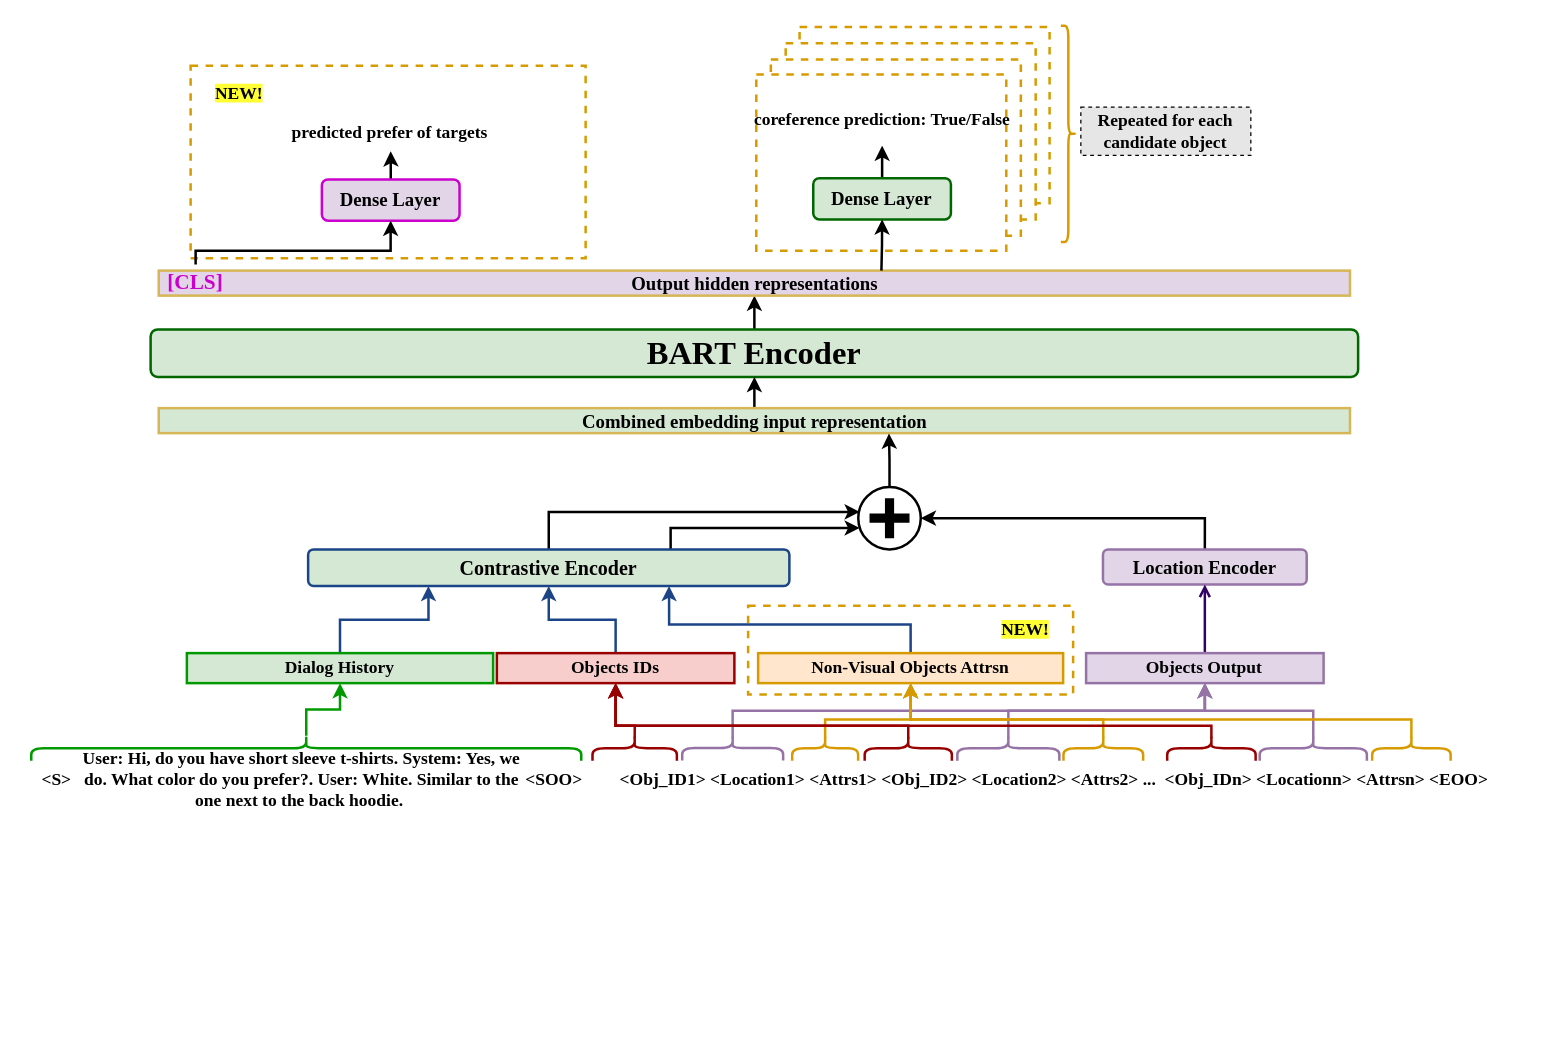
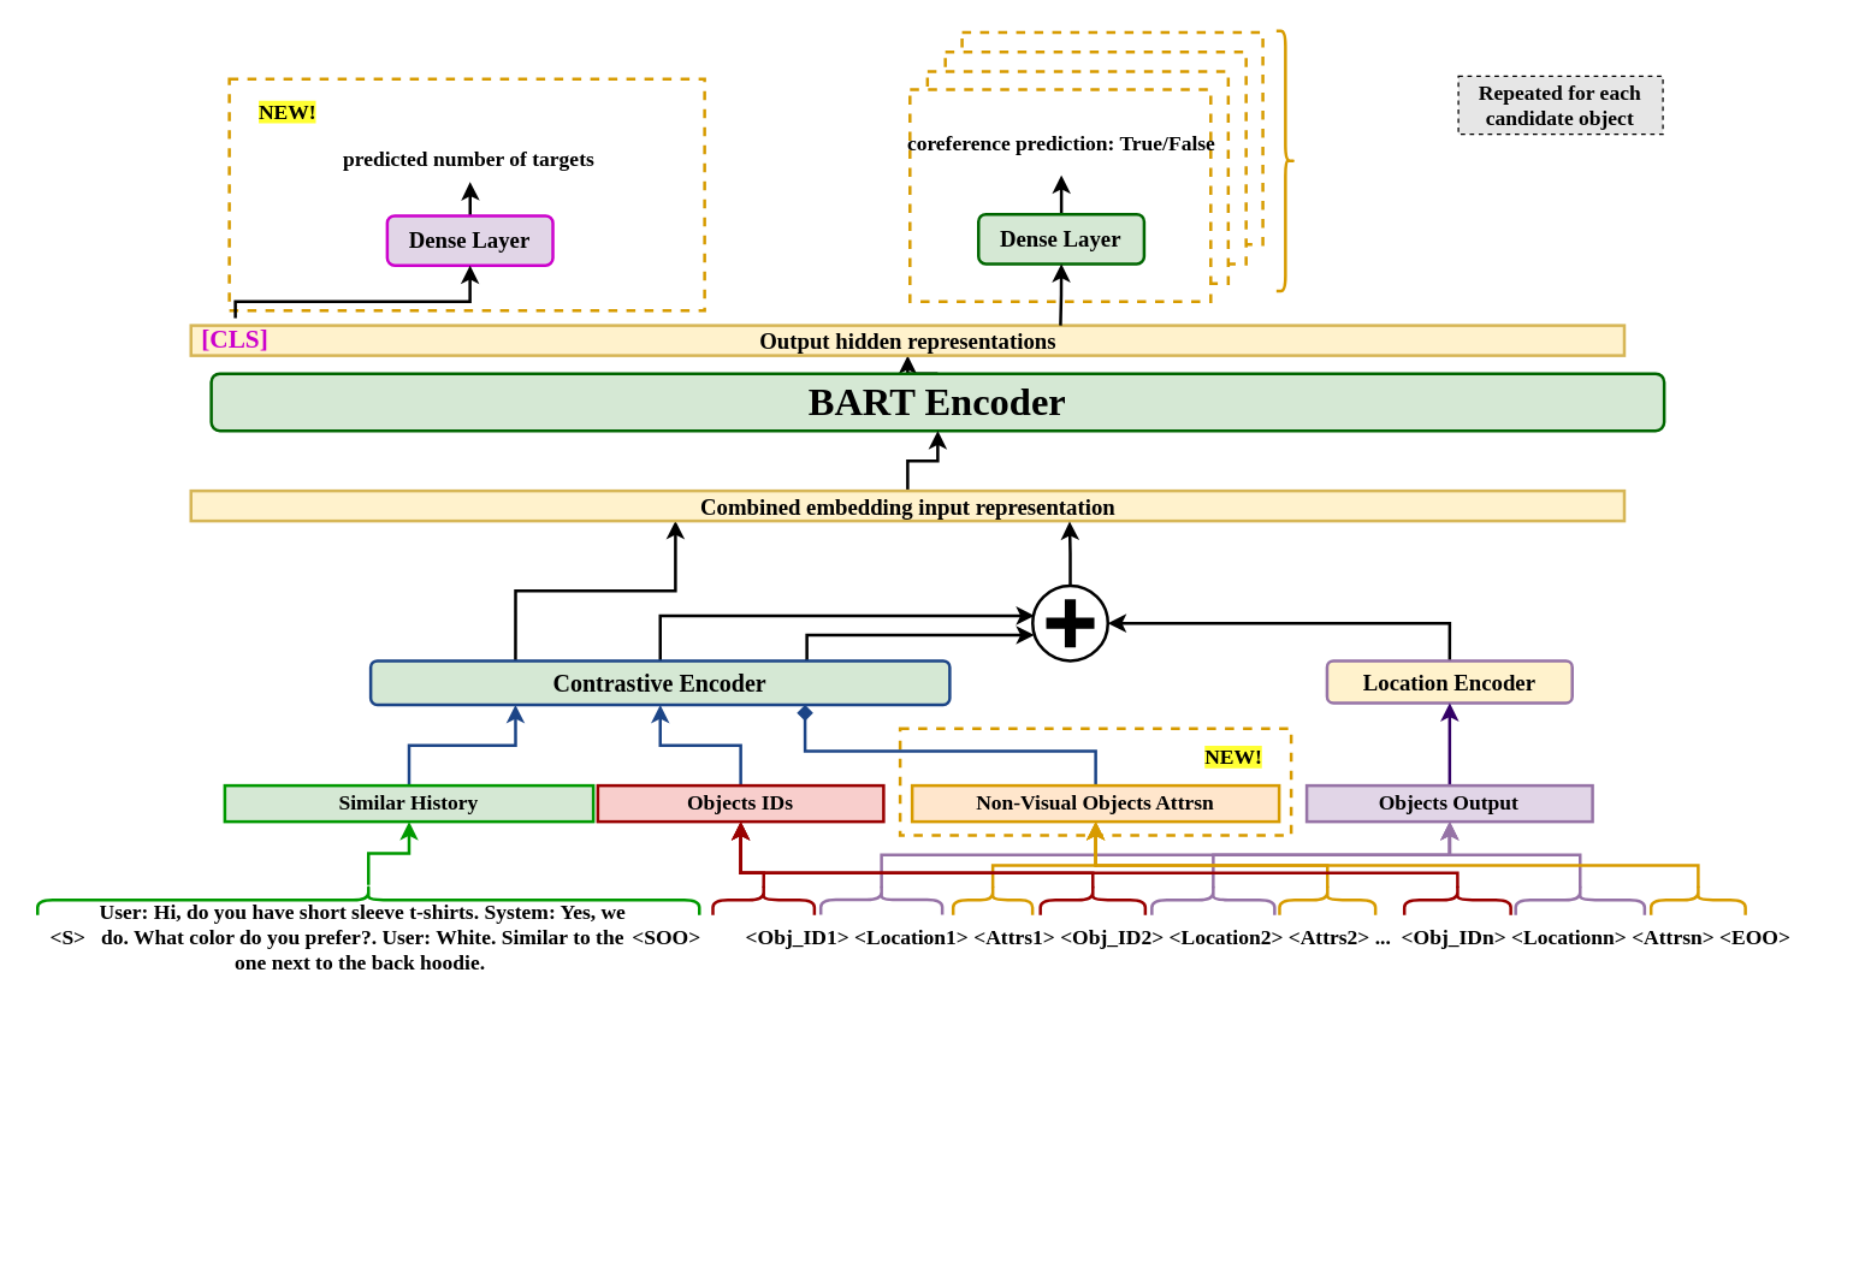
- <mxCell id="29" value="&lt;h6&gt;&lt;font color=&quot;#000000&quot; data-font-src=&quot;https://fonts.googleapis.com/css?family=Montserrat&quot; face=&quot;Montserrat&quot; style=&quot;font-size: 14px;&quot;&gt;Repeated for each candidate object&lt;/font&gt;&lt;/h6&gt;" style="text;html=1;strokeColor=default;fillColor=#E6E6E6;align=center;verticalAlign=middle;whiteSpace=wrap;rounded=0;fontFamily=Montserrat;fontSource=https%3A%2F%2Ffonts.googleapis.com%2Fcss%3Ffamily%3DMontserrat;fontSize=17;fontColor=#CC00CC;dashed=1;" parent="1" vertex="1"><mxGeometry x="864.17" y="85.25" width="136" height="38.5" as="geometry" /></mxCell>
+ <mxCell id="29" value="&lt;h6&gt;&lt;font color=&quot;#000000&quot; data-font-src=&quot;https://fonts.googleapis.com/css?family=Montserrat&quot; face=&quot;Montserrat&quot; style=&quot;font-size: 14px;&quot;&gt;Repeated for each candidate object&lt;/font&gt;&lt;/h6&gt;" style="text;html=1;strokeColor=default;fillColor=#E6E6E6;align=center;verticalAlign=middle;whiteSpace=wrap;rounded=0;fontFamily=Montserrat;fontSource=https%3A%2F%2Ffonts.googleapis.com%2Fcss%3Ffamily%3DMontserrat;fontSize=17;fontColor=#CC00CC;dashed=1;" parent="1" vertex="1"><mxGeometry x="969.17" y="50.25" width="136" height="38.5" as="geometry" /></mxCell>
- <mxCell id="30" value="&lt;font size=&quot;1&quot; face=&quot;Montserrat&quot;&gt;&lt;b style=&quot;font-size: 14px;&quot;&gt;predicted prefer of targets&lt;/b&gt;&lt;/font&gt;" style="text;html=1;strokeColor=none;fillColor=none;align=center;verticalAlign=middle;whiteSpace=wrap;rounded=0;" parent="1" vertex="1"><mxGeometry x="198.39" y="90.5" width="227.34" height="30" as="geometry" /></mxCell>
+ <mxCell id="30" value="&lt;font size=&quot;1&quot; face=&quot;Montserrat&quot;&gt;&lt;b style=&quot;font-size: 14px;&quot;&gt;predicted number of targets&lt;/b&gt;&lt;/font&gt;" style="text;html=1;strokeColor=none;fillColor=none;align=center;verticalAlign=middle;whiteSpace=wrap;rounded=0;" parent="1" vertex="1"><mxGeometry x="198.39" y="90.5" width="227.34" height="30" as="geometry" /></mxCell>
- <mxCell id="20" value="&lt;b&gt;Output hidden representations&lt;/b&gt;" style="rounded=0;whiteSpace=wrap;html=1;fontFamily=Montserrat;fontSource=https%3A%2F%2Ffonts.googleapis.com%2Fcss%3Ffamily%3DMontserrat;fontSize=15;strokeColor=#d6b656;strokeWidth=2;fillColor=#e1d5e7;" parent="1" vertex="1"><mxGeometry x="126.5" y="216" width="953" height="20" as="geometry" /></mxCell>
+ <mxCell id="20" value="&lt;b&gt;Output hidden representations&lt;/b&gt;" style="rounded=0;whiteSpace=wrap;html=1;fontFamily=Montserrat;fontSource=https%3A%2F%2Ffonts.googleapis.com%2Fcss%3Ffamily%3DMontserrat;fontSize=15;strokeColor=#d6b656;strokeWidth=2;fillColor=#fff2cc;" parent="1" vertex="1"><mxGeometry x="126.5" y="216" width="953" height="20" as="geometry" /></mxCell>
- <mxCell id="10" value="&lt;font size=&quot;1&quot; face=&quot;Montserrat&quot;&gt;&lt;b style=&quot;font-size: 26px;&quot;&gt;BART Encoder&lt;br&gt;&lt;/b&gt;&lt;/font&gt;" style="rounded=1;whiteSpace=wrap;html=1;fontSize=14;strokeColor=#006600;strokeWidth=2;fillColor=#d5e8d4;" parent="1" vertex="1"><mxGeometry x="120" y="263" width="966" height="38" as="geometry" /></mxCell>
+ <mxCell id="10" value="&lt;font size=&quot;1&quot; face=&quot;Montserrat&quot;&gt;&lt;b style=&quot;font-size: 26px;&quot;&gt;BART Encoder&lt;br&gt;&lt;/b&gt;&lt;/font&gt;" style="rounded=1;whiteSpace=wrap;html=1;fontSize=14;strokeColor=#006600;strokeWidth=2;fillColor=#d5e8d4;" parent="1" vertex="1"><mxGeometry x="140" y="248" width="966" height="38" as="geometry" /></mxCell>
- <mxCell id="66" value="&lt;b&gt;Combined embedding input representation&lt;/b&gt;" style="rounded=0;whiteSpace=wrap;html=1;fontFamily=Montserrat;fontSource=https%3A%2F%2Ffonts.googleapis.com%2Fcss%3Ffamily%3DMontserrat;fontSize=15;strokeColor=#d6b656;strokeWidth=2;fillColor=#d5e8d4;" parent="1" vertex="1"><mxGeometry x="126.5" y="326" width="953" height="20" as="geometry" /></mxCell>
+ <mxCell id="66" value="&lt;b&gt;Combined embedding input representation&lt;/b&gt;" style="rounded=0;whiteSpace=wrap;html=1;fontFamily=Montserrat;fontSource=https%3A%2F%2Ffonts.googleapis.com%2Fcss%3Ffamily%3DMontserrat;fontSize=15;strokeColor=#d6b656;strokeWidth=2;fillColor=#fff2cc;" parent="1" vertex="1"><mxGeometry x="126.5" y="326" width="953" height="20" as="geometry" /></mxCell>
+ <mxCell id="15" style="edgeStyle=orthogonalEdgeStyle;rounded=0;orthogonalLoop=1;jettySize=auto;html=1;exitX=0.25;exitY=0;exitDx=0;exitDy=0;entryX=0.338;entryY=0.991;entryDx=0;entryDy=0;entryPerimeter=0;strokeColor=#000000;strokeWidth=2;" parent="1" source="16" target="66" edge="1"><mxGeometry relative="1" as="geometry" /></mxCell>
- <mxCell id="12" value="&lt;b&gt;Location Encoder&lt;/b&gt;" style="rounded=1;whiteSpace=wrap;html=1;fontFamily=Montserrat;fontSource=https%3A%2F%2Ffonts.googleapis.com%2Fcss%3Ffamily%3DMontserrat;fontSize=15;strokeColor=#9673a6;strokeWidth=2;fillColor=#e1d5e7;" parent="1" vertex="1"><mxGeometry x="881.87" y="439" width="163" height="28" as="geometry" /></mxCell>
+ <mxCell id="12" value="&lt;b&gt;Location Encoder&lt;/b&gt;" style="rounded=1;whiteSpace=wrap;html=1;fontFamily=Montserrat;fontSource=https%3A%2F%2Ffonts.googleapis.com%2Fcss%3Ffamily%3DMontserrat;fontSize=15;strokeColor=#9673a6;strokeWidth=2;fillColor=#fff2cc;" parent="1" vertex="1"><mxGeometry x="881.87" y="439" width="163" height="28" as="geometry" /></mxCell>
- <mxCell id="35" style="edgeStyle=orthogonalEdgeStyle;rounded=0;orthogonalLoop=1;jettySize=auto;html=1;entryX=0.5;entryY=1;entryDx=0;entryDy=0;strokeWidth=2;fontSize=16;strokeColor=#330066;endArrow=open;" parent="1" source="36" target="12" edge="1"><mxGeometry relative="1" as="geometry" /></mxCell>
+ <mxCell id="35" style="edgeStyle=orthogonalEdgeStyle;rounded=0;orthogonalLoop=1;jettySize=auto;html=1;entryX=0.5;entryY=1;entryDx=0;entryDy=0;strokeWidth=2;fontSize=16;strokeColor=#330066;" parent="1" source="36" target="12" edge="1"><mxGeometry relative="1" as="geometry" /></mxCell>
- <mxCell id="33" style="edgeStyle=orthogonalEdgeStyle;rounded=0;orthogonalLoop=1;jettySize=auto;html=1;entryX=0.75;entryY=1;entryDx=0;entryDy=0;strokeWidth=2;fontSize=16;strokeColor=#1C4587;" parent="1" source="34" target="16" edge="1"><mxGeometry relative="1" as="geometry"><Array as="points"><mxPoint x="728" y="499" /><mxPoint x="535" y="499" /></Array></mxGeometry></mxCell>
+ <mxCell id="33" style="edgeStyle=orthogonalEdgeStyle;rounded=0;orthogonalLoop=1;jettySize=auto;html=1;entryX=0.75;entryY=1;entryDx=0;entryDy=0;strokeWidth=2;fontSize=16;strokeColor=#1C4587;endArrow=diamond;" parent="1" source="34" target="16" edge="1"><mxGeometry relative="1" as="geometry"><Array as="points"><mxPoint x="728" y="499" /><mxPoint x="535" y="499" /></Array></mxGeometry></mxCell>
- <mxCell id="8" value="&lt;font face=&quot;Montserrat&quot;&gt;&lt;font size=&quot;1&quot; style=&quot;line-height: 1.2;&quot;&gt;&lt;b style=&quot;font-size: 14px;&quot;&gt;Dialog History&lt;/b&gt;&lt;/font&gt;&lt;br&gt;&lt;/font&gt;" style="text;html=1;strokeColor=#009900;fillColor=#d5e8d4;align=center;verticalAlign=middle;whiteSpace=wrap;rounded=0;strokeWidth=2;" parent="1" vertex="1"><mxGeometry x="149" y="522" width="245" height="24" as="geometry" /></mxCell>
+ <mxCell id="8" value="&lt;font face=&quot;Montserrat&quot;&gt;&lt;font size=&quot;1&quot; style=&quot;line-height: 1.2;&quot;&gt;&lt;b style=&quot;font-size: 14px;&quot;&gt;Similar History&lt;/b&gt;&lt;/font&gt;&lt;br&gt;&lt;/font&gt;" style="text;html=1;strokeColor=#009900;fillColor=#d5e8d4;align=center;verticalAlign=middle;whiteSpace=wrap;rounded=0;strokeWidth=2;" parent="1" vertex="1"><mxGeometry x="149" y="522" width="245" height="24" as="geometry" /></mxCell>
